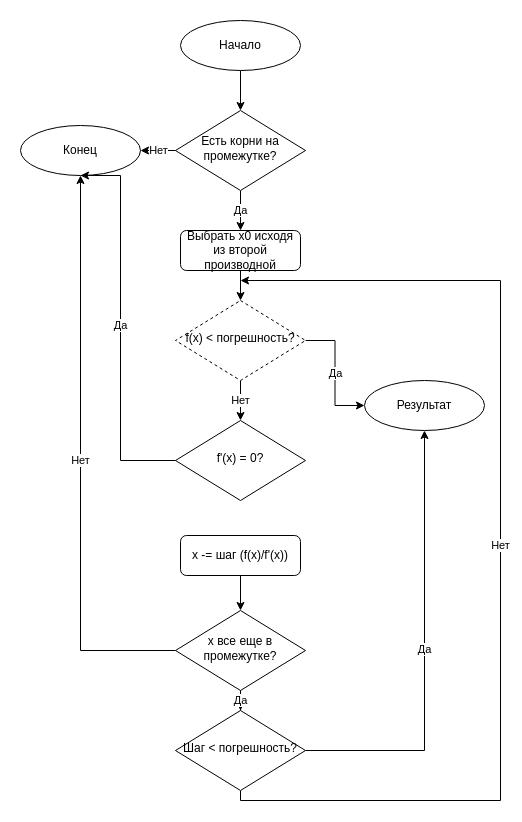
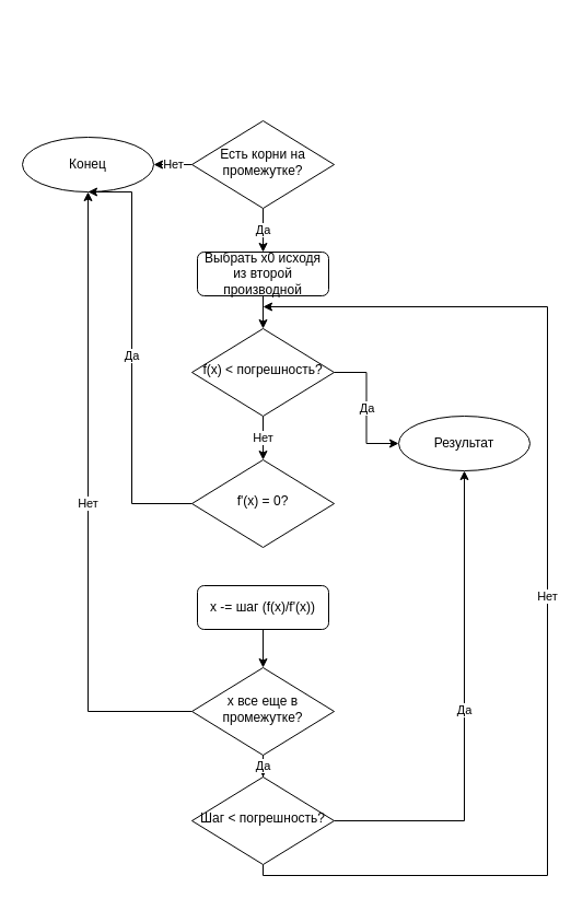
- <mxCell id="6" value="Начало" style="ellipse;whiteSpace=wrap;html=1;" vertex="1" parent="1"><mxGeometry x="180" y="20" width="120" height="50" as="geometry" /></mxCell>
- <mxCell id="5" style="edgeStyle=orthogonalEdgeStyle;rounded=0;orthogonalLoop=1;jettySize=auto;html=1;" edge="1" parent="1" source="6" target="4"><mxGeometry relative="1" as="geometry" /></mxCell>
- <mxCell id="12" value="f(x) &amp;lt; погрешность?" style="rhombus;whiteSpace=wrap;html=1;shadow=0;fontFamily=Helvetica;fontSize=12;align=center;strokeWidth=1;spacing=6;spacingTop=-4;dashed=1;" vertex="1" parent="1"><mxGeometry x="175" y="300" width="130" height="80" as="geometry" /></mxCell>
+ <mxCell id="12" value="f(x) &amp;lt; погрешность?" style="rhombus;whiteSpace=wrap;html=1;shadow=0;fontFamily=Helvetica;fontSize=12;align=center;strokeWidth=1;spacing=6;spacingTop=-4;" vertex="1" parent="1"><mxGeometry x="175" y="300" width="130" height="80" as="geometry" /></mxCell>
